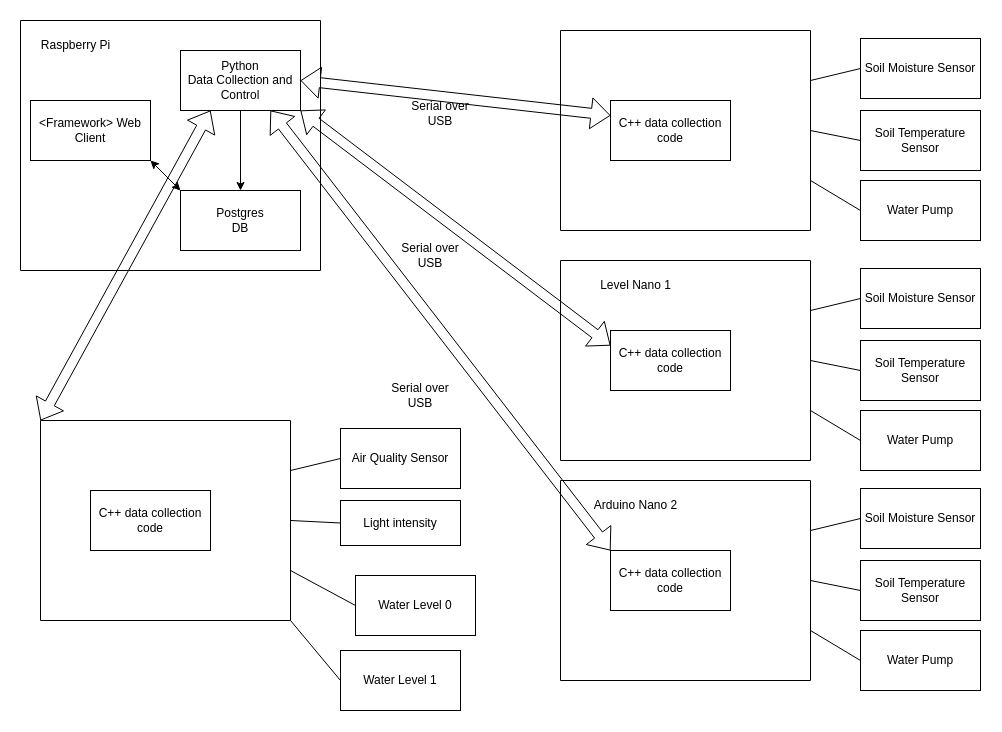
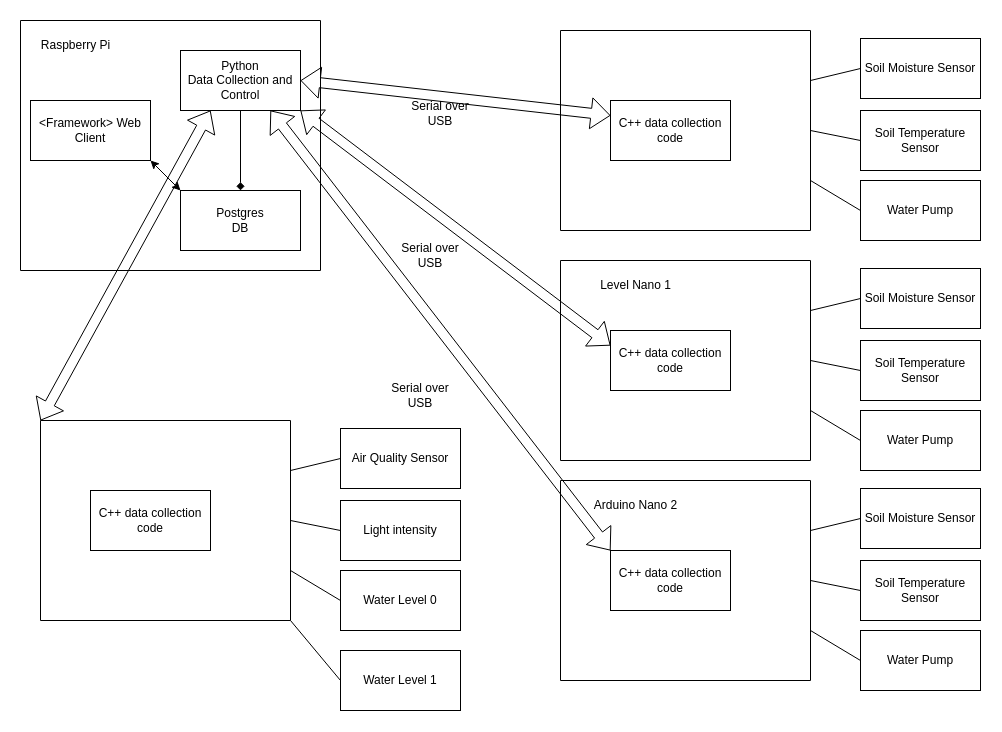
- <mxCell id="4" style="edgeStyle=none;html=1;exitX=0.5;exitY=1;exitDx=0;exitDy=0;entryX=0.5;entryY=0;entryDx=0;entryDy=0;" edge="1" parent="2" source="5" target="6"><mxGeometry relative="1" as="geometry" /></mxCell>
+ <mxCell id="4" style="edgeStyle=none;html=1;exitX=0.5;exitY=1;exitDx=0;exitDy=0;entryX=0.5;entryY=0;entryDx=0;entryDy=0;endArrow=diamond;" edge="1" parent="2" source="5" target="6"><mxGeometry relative="1" as="geometry" /></mxCell>
- <mxCell id="44" value="Light intensity" style="rounded=0;whiteSpace=wrap;html=1;" vertex="1" parent="1"><mxGeometry x="340" y="500" width="120" height="45" as="geometry" /></mxCell>
+ <mxCell id="44" value="Light intensity" style="rounded=0;whiteSpace=wrap;html=1;" vertex="1" parent="1"><mxGeometry x="340" y="500" width="120" height="60" as="geometry" /></mxCell>
- <mxCell id="45" value="Water Level 0" style="rounded=0;whiteSpace=wrap;html=1;" vertex="1" parent="1"><mxGeometry x="355" y="575" width="120" height="60" as="geometry" /></mxCell>
+ <mxCell id="45" value="Water Level 0" style="rounded=0;whiteSpace=wrap;html=1;" vertex="1" parent="1"><mxGeometry x="340" y="570" width="120" height="60" as="geometry" /></mxCell>
